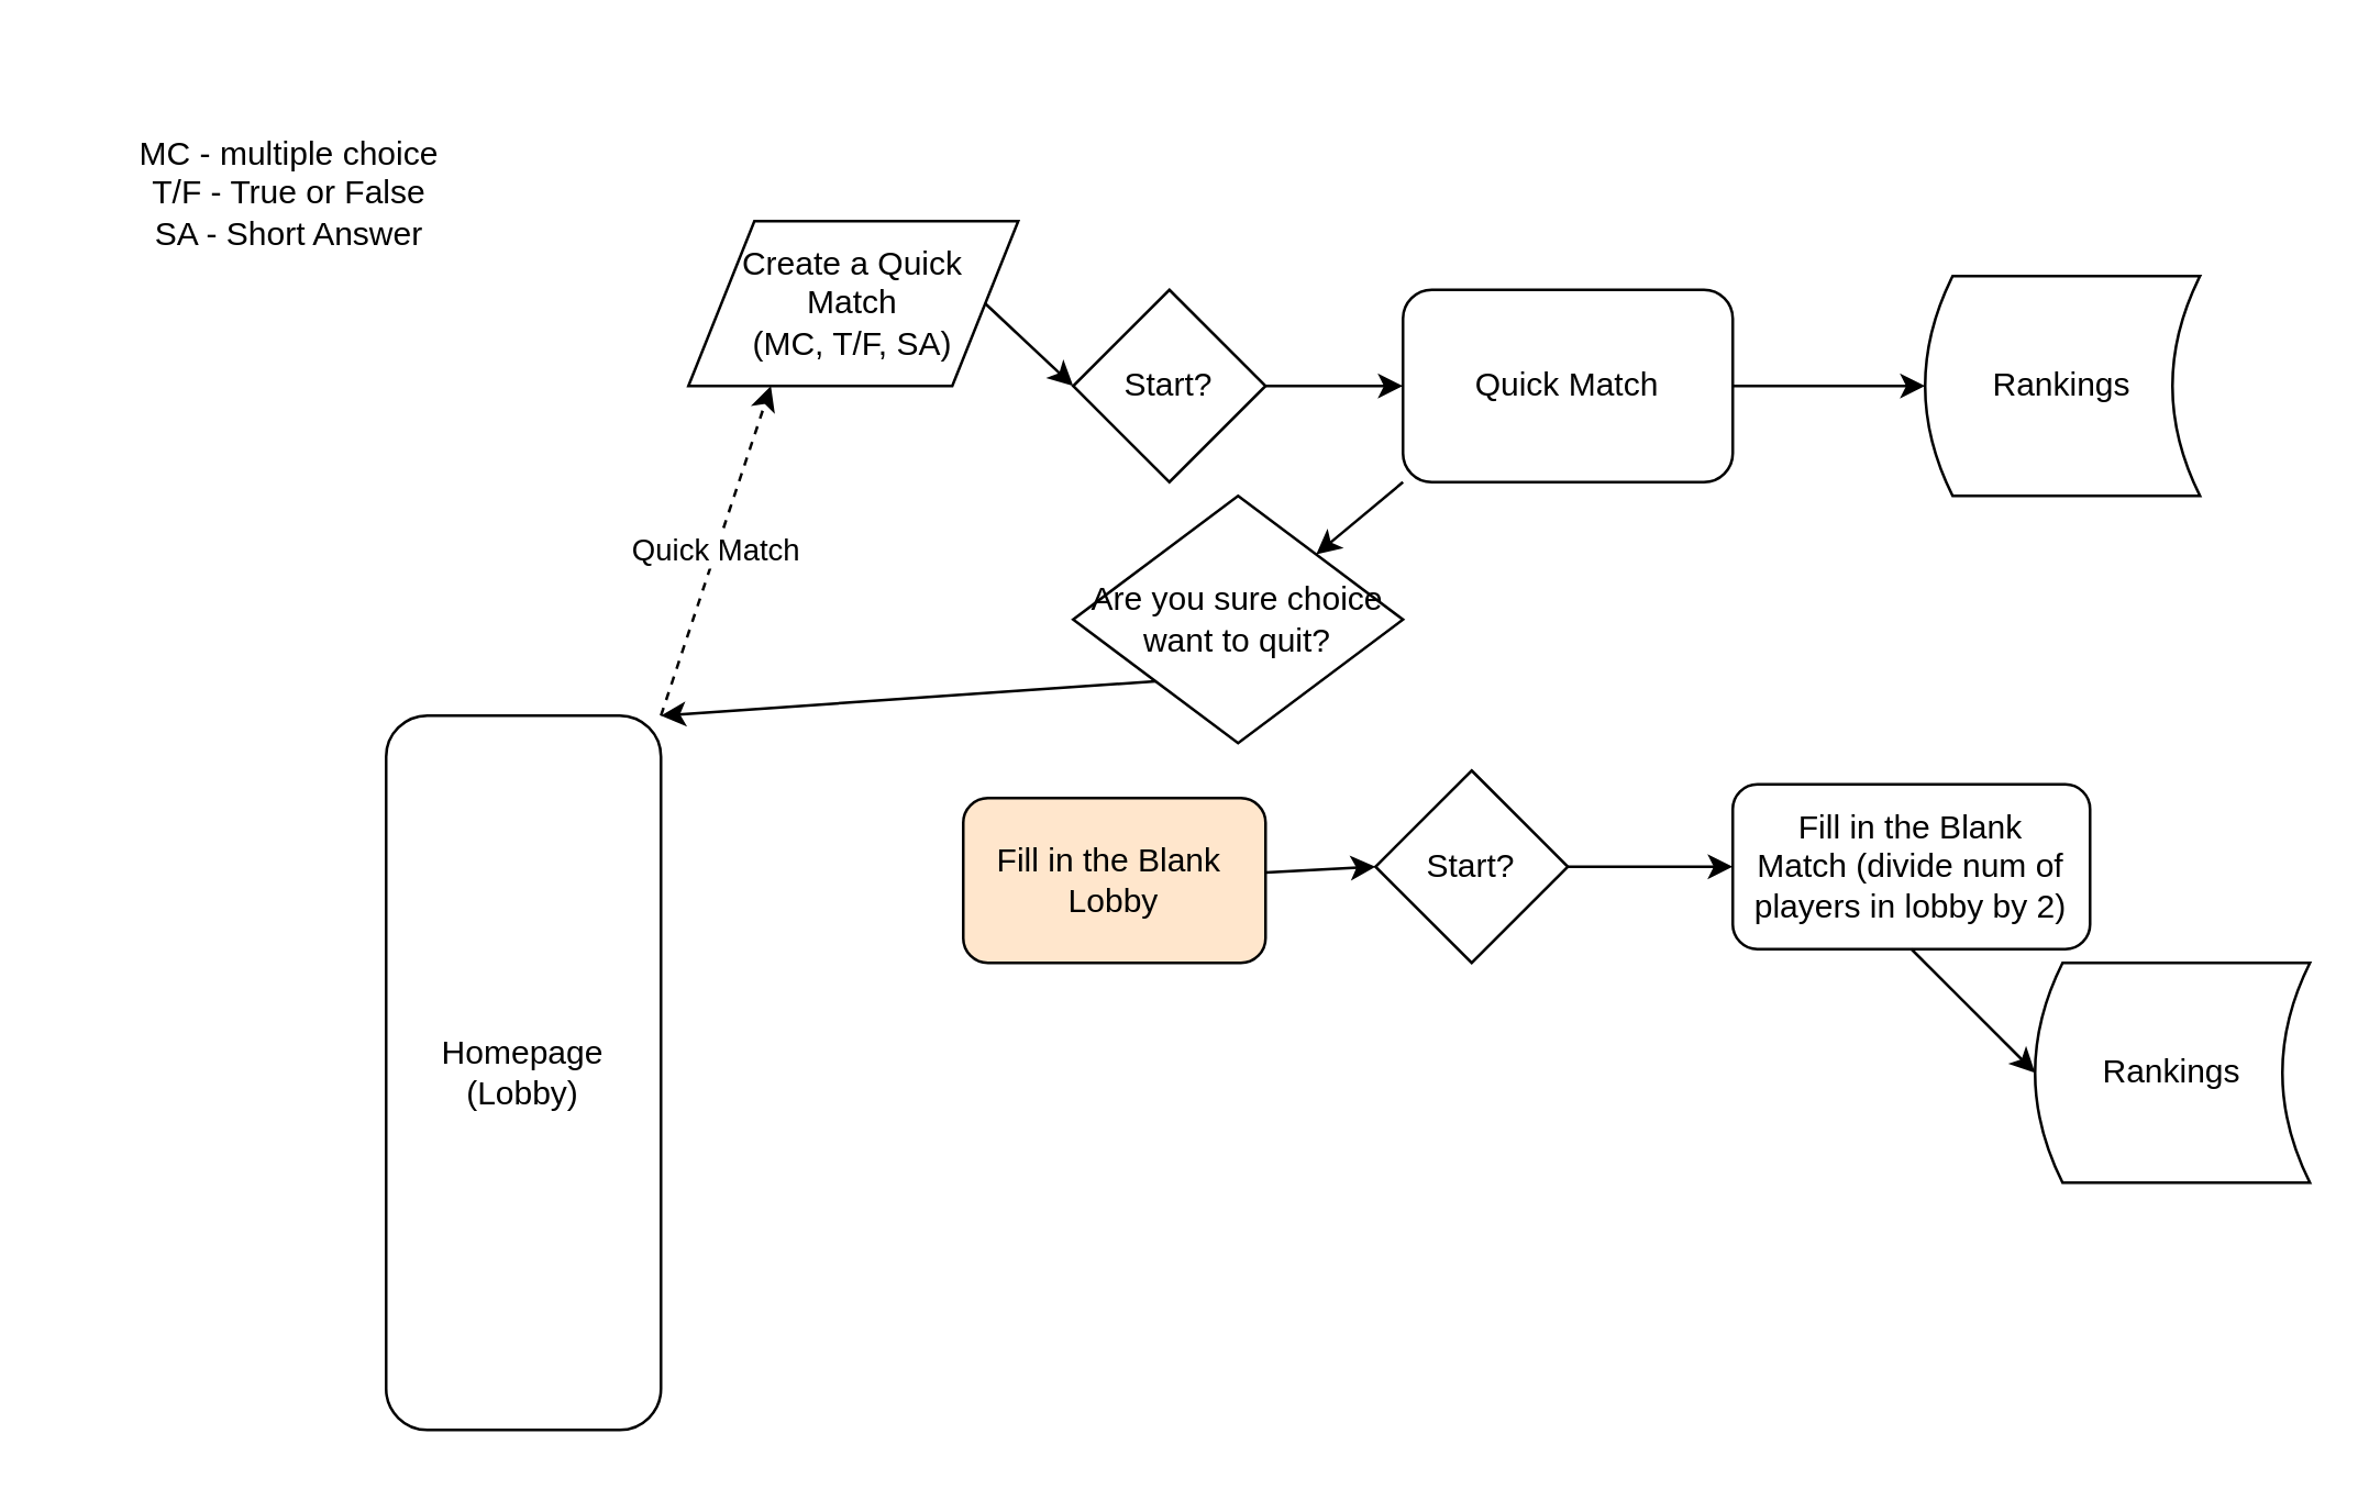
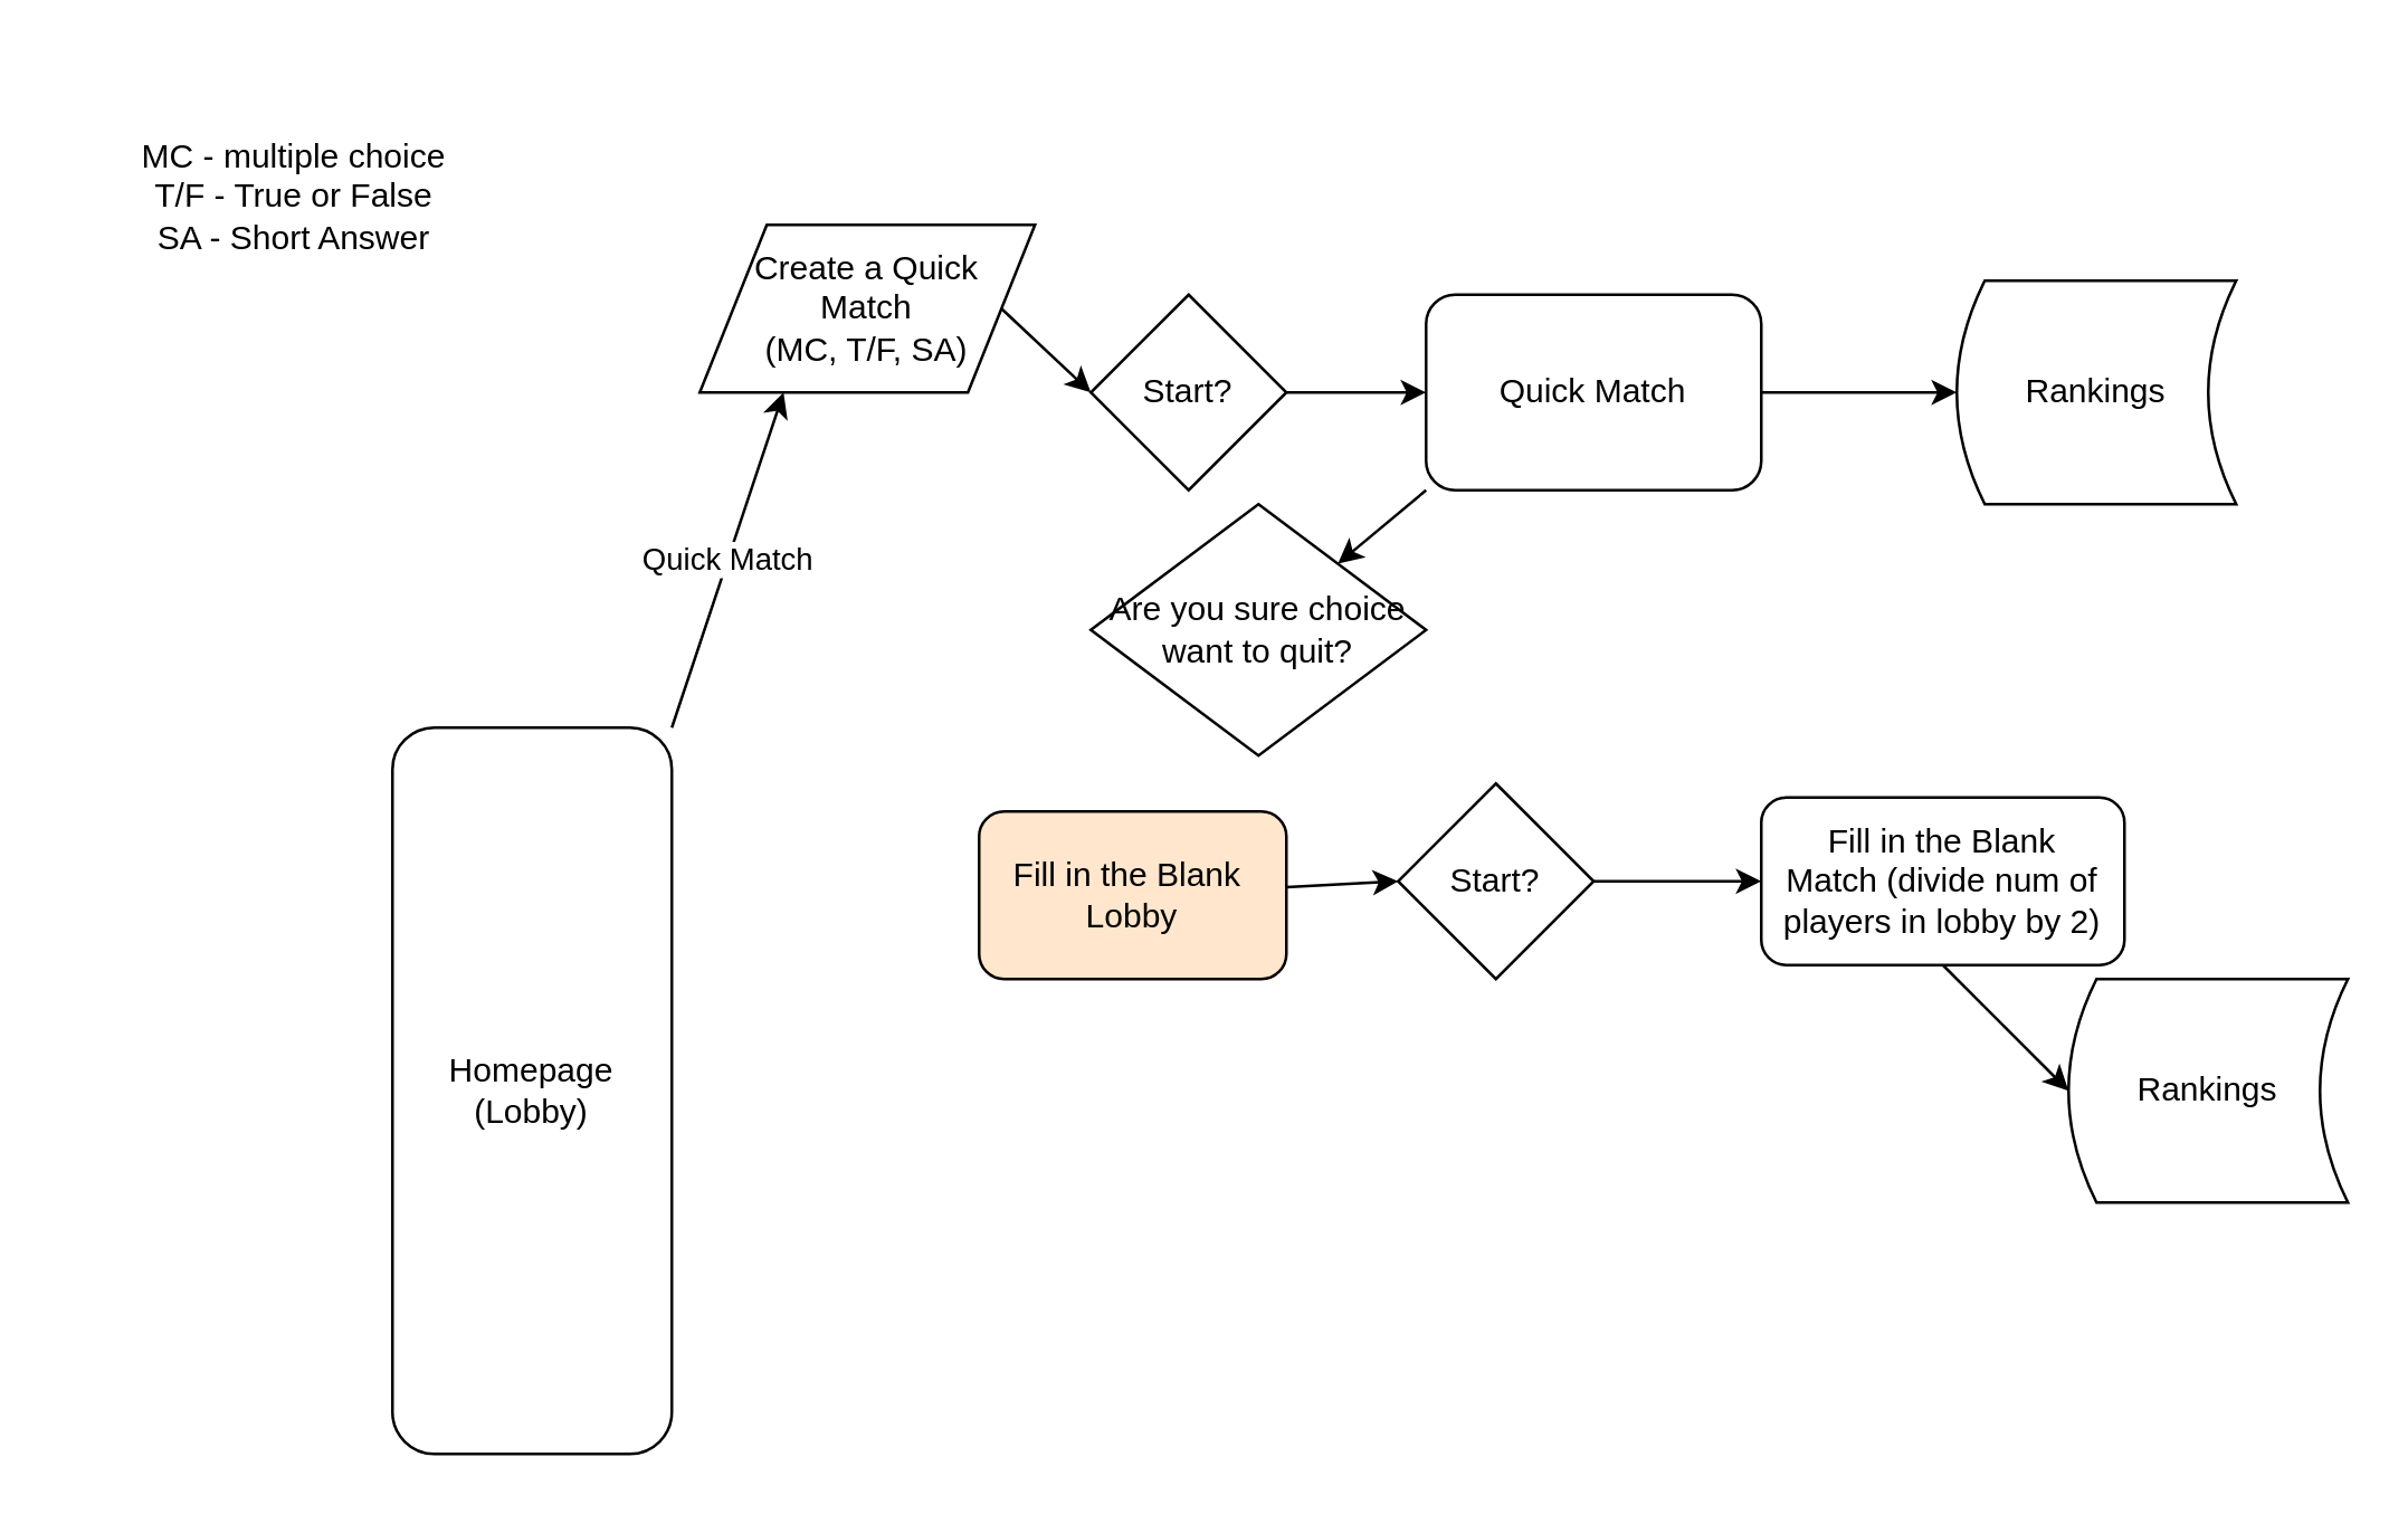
- <mxCell id="4" value="Quick Match" style="endArrow=classic;html=1;exitX=1;exitY=0;exitDx=0;exitDy=0;entryX=0.25;entryY=1;entryDx=0;entryDy=0;dashed=1;" edge="1" parent="1" source="2" target="7"><mxGeometry width="50" height="50" relative="1" as="geometry"><mxPoint x="420" y="430" as="sourcePoint" /><mxPoint x="269" y="200" as="targetPoint" /></mxGeometry></mxCell>
+ <mxCell id="4" value="Quick Match" style="endArrow=classic;html=1;exitX=1;exitY=0;exitDx=0;exitDy=0;entryX=0.25;entryY=1;entryDx=0;entryDy=0;" edge="1" parent="1" source="2" target="7"><mxGeometry width="50" height="50" relative="1" as="geometry"><mxPoint x="420" y="430" as="sourcePoint" /><mxPoint x="269" y="200" as="targetPoint" /></mxGeometry></mxCell>
- <mxCell id="12" value="" style="endArrow=classic;html=1;exitX=0;exitY=1;exitDx=0;exitDy=0;entryX=1;entryY=0;entryDx=0;entryDy=0;" edge="1" parent="1" source="11" target="2"><mxGeometry width="50" height="50" relative="1" as="geometry"><mxPoint x="420" y="430" as="sourcePoint" /><mxPoint x="470" y="380" as="targetPoint" /></mxGeometry></mxCell>
